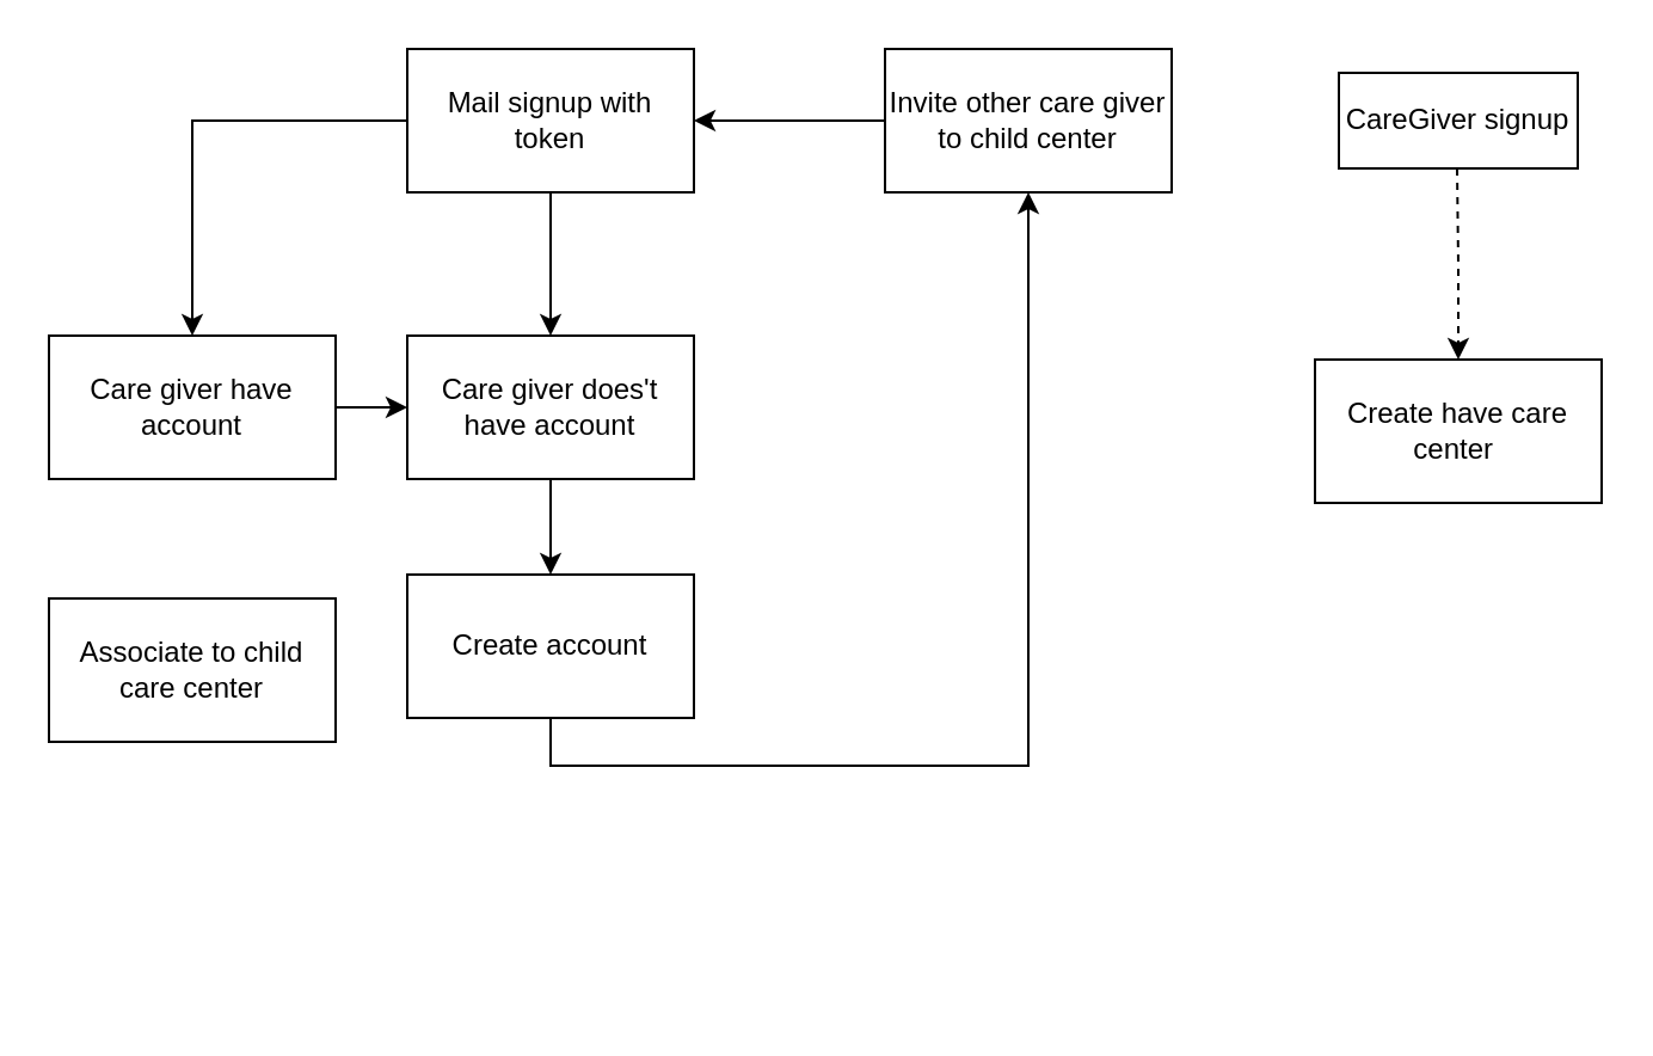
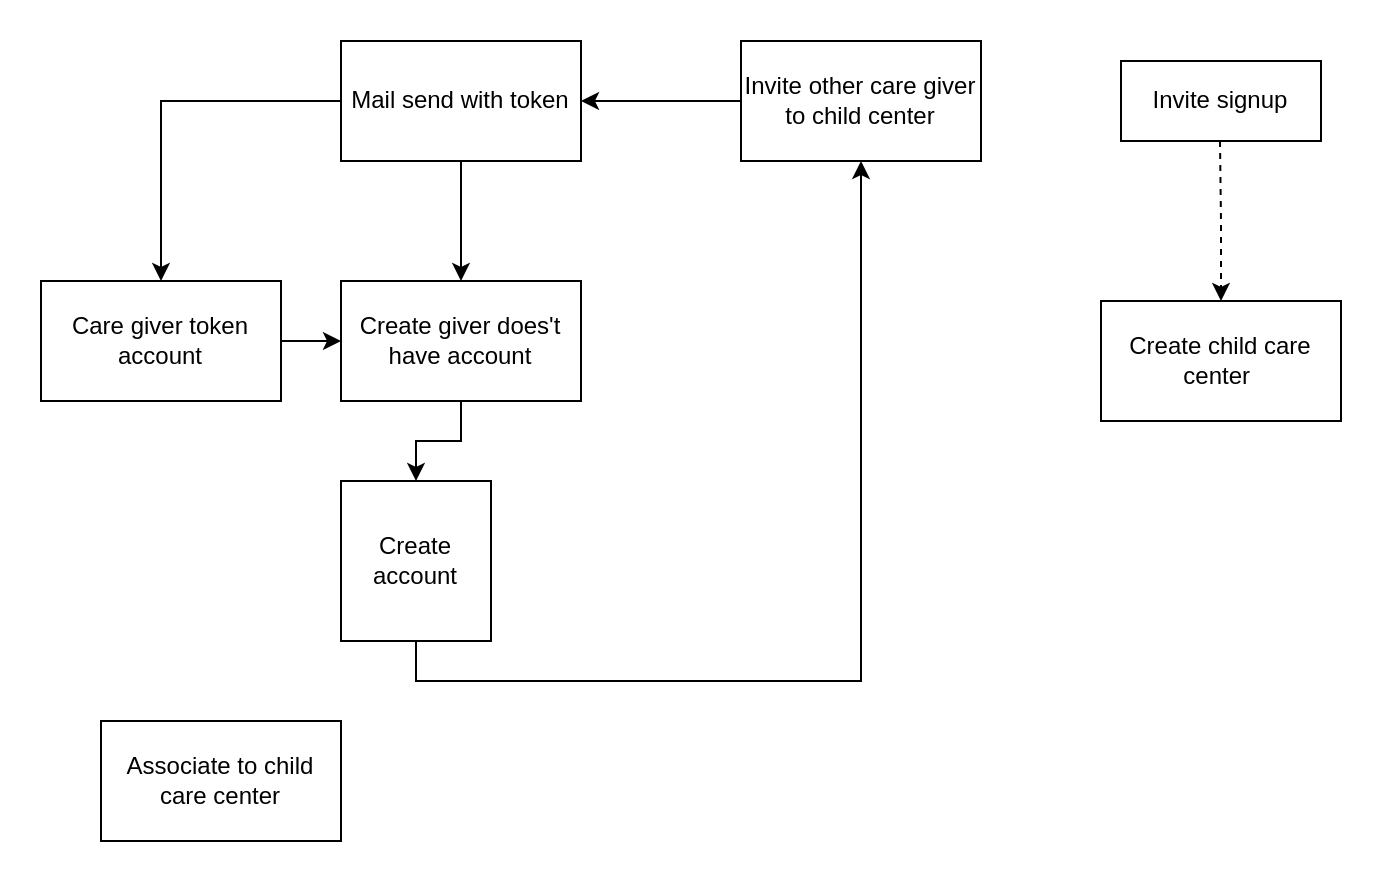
- <mxCell id="9" value="Mail signup with token" style="whiteSpace=wrap;html=1;" vertex="1" parent="1"><mxGeometry x="170" y="20" width="120" height="60" as="geometry" /></mxCell>
+ <mxCell id="9" value="Mail send with token" style="whiteSpace=wrap;html=1;" vertex="1" parent="1"><mxGeometry x="170" y="20" width="120" height="60" as="geometry" /></mxCell>
- <mxCell id="3" value="CareGiver signup" style="shape=umlLifeline;perimeter=lifelinePerimeter;whiteSpace=wrap;html=1;container=0;dropTarget=0;collapsible=0;recursiveResize=0;outlineConnect=0;portConstraint=eastwest;newEdgeStyle={&quot;edgeStyle&quot;:&quot;elbowEdgeStyle&quot;,&quot;elbow&quot;:&quot;vertical&quot;,&quot;curved&quot;:0,&quot;rounded&quot;:0};" parent="1" vertex="1"><mxGeometry x="560" y="30" width="100" height="40" as="geometry" /></mxCell>
+ <mxCell id="3" value="Invite signup" style="shape=umlLifeline;perimeter=lifelinePerimeter;whiteSpace=wrap;html=1;container=0;dropTarget=0;collapsible=0;recursiveResize=0;outlineConnect=0;portConstraint=eastwest;newEdgeStyle={&quot;edgeStyle&quot;:&quot;elbowEdgeStyle&quot;,&quot;elbow&quot;:&quot;vertical&quot;,&quot;curved&quot;:0,&quot;rounded&quot;:0};" parent="1" vertex="1"><mxGeometry x="560" y="30" width="100" height="40" as="geometry" /></mxCell>
- <mxCell id="15" value="Care giver have account" style="whiteSpace=wrap;html=1;" vertex="1" parent="1"><mxGeometry x="20" y="140" width="120" height="60" as="geometry" /></mxCell>
+ <mxCell id="15" value="Care giver token account" style="whiteSpace=wrap;html=1;" vertex="1" parent="1"><mxGeometry x="20" y="140" width="120" height="60" as="geometry" /></mxCell>
- <mxCell id="11" value="Care giver does't have account" style="whiteSpace=wrap;html=1;" vertex="1" parent="1"><mxGeometry x="170" y="140" width="120" height="60" as="geometry" /></mxCell>
+ <mxCell id="11" value="Create giver does't have account" style="whiteSpace=wrap;html=1;" vertex="1" parent="1"><mxGeometry x="170" y="140" width="120" height="60" as="geometry" /></mxCell>
- <mxCell id="4" value="Create have care center&amp;nbsp;" style="whiteSpace=wrap;html=1;" vertex="1" parent="1"><mxGeometry x="550" y="150" width="120" height="60" as="geometry" /></mxCell>
+ <mxCell id="4" value="Create child care center&amp;nbsp;" style="whiteSpace=wrap;html=1;" vertex="1" parent="1"><mxGeometry x="550" y="150" width="120" height="60" as="geometry" /></mxCell>
- <mxCell id="13" value="Create account" style="whiteSpace=wrap;html=1;" vertex="1" parent="1"><mxGeometry x="170" y="240" width="120" height="60" as="geometry" /></mxCell>
+ <mxCell id="13" value="Create account" style="whiteSpace=wrap;html=1;" vertex="1" parent="1"><mxGeometry x="170" y="240" width="75" height="80" as="geometry" /></mxCell>
- <mxCell id="16" value="Associate to child care center" style="whiteSpace=wrap;html=1;" vertex="1" parent="1"><mxGeometry x="20" y="250" width="120" height="60" as="geometry" /></mxCell>
+ <mxCell id="16" value="Associate to child care center" style="whiteSpace=wrap;html=1;" vertex="1" parent="1"><mxGeometry x="50" y="360" width="120" height="60" as="geometry" /></mxCell>
